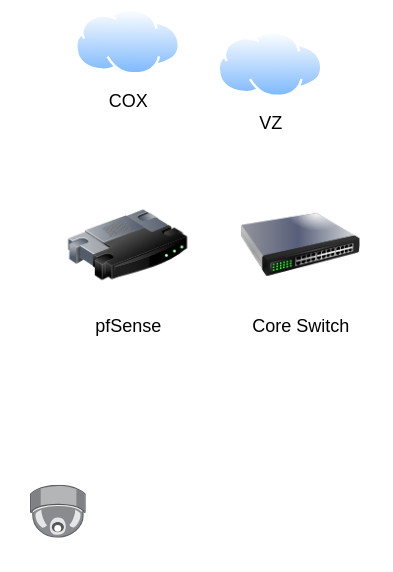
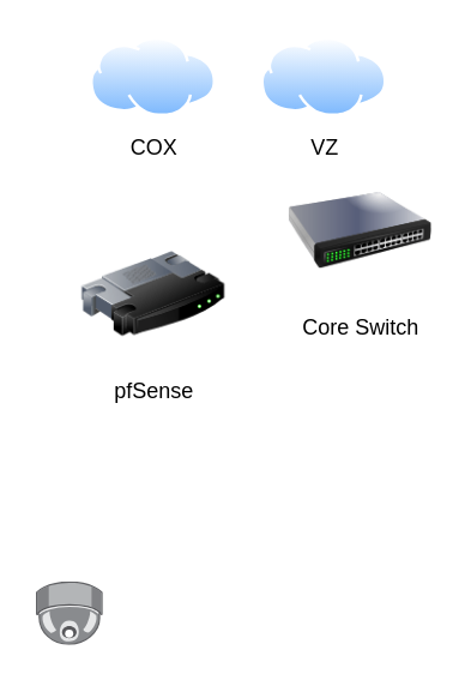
- <mxCell id="2" value="COX" style="image;aspect=fixed;perimeter=ellipsePerimeter;html=1;align=center;shadow=0;dashed=0;spacingTop=3;image=img/lib/active_directory/internet_cloud.svg;" vertex="1" parent="1"><mxGeometry x="50" y="5.4" width="70" height="44.1" as="geometry" /></mxCell>
+ <mxCell id="2" value="COX" style="image;aspect=fixed;perimeter=ellipsePerimeter;html=1;align=center;shadow=0;dashed=0;spacingTop=3;image=img/lib/active_directory/internet_cloud.svg;" vertex="1" parent="1"><mxGeometry x="50" y="20.4" width="70" height="44.1" as="geometry" /></mxCell>
- <mxCell id="5" value="Core Switch" style="image;html=1;image=img/lib/clip_art/networking/Switch_128x128.png" vertex="1" parent="1"><mxGeometry x="160" y="123" width="80" height="80" as="geometry" /></mxCell>
+ <mxCell id="5" value="Core Switch" style="image;html=1;image=img/lib/clip_art/networking/Switch_128x128.png" vertex="1" parent="1"><mxGeometry x="160" y="88" width="80" height="80" as="geometry" /></mxCell>
